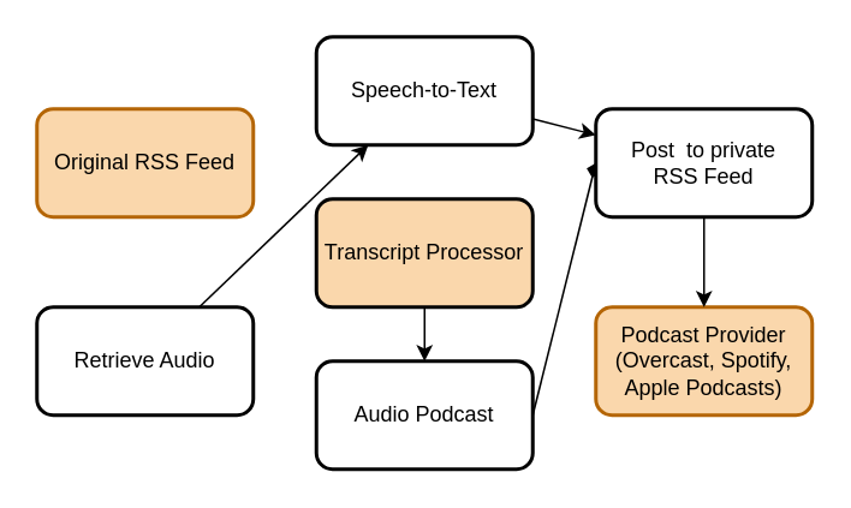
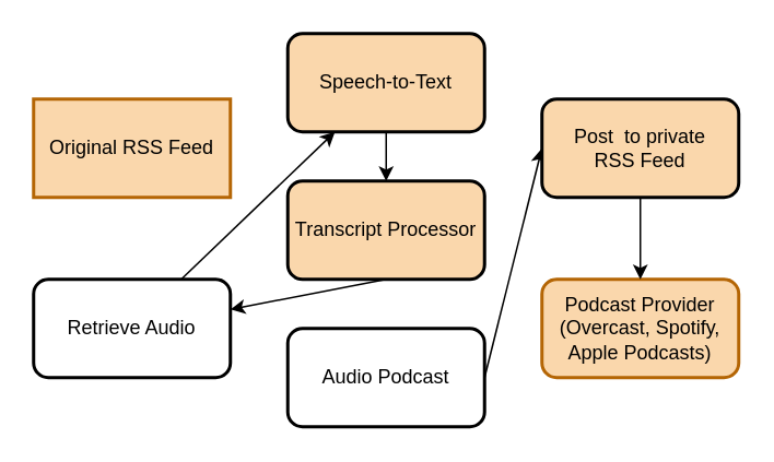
- <mxCell id="7" value="Speech-to-Text" style="whiteSpace=wrap;html=1;rounded=1;fillColor=#FFFFFF;fontColor=#000000;strokeColor=#000000;strokeWidth=2;" parent="1" vertex="1"><mxGeometry x="175" y="20" width="120" height="60" as="geometry" /></mxCell>
+ <mxCell id="7" value="Speech-to-Text" style="whiteSpace=wrap;html=1;rounded=1;fillColor=#fad7ac;fontColor=#000000;strokeColor=#000000;strokeWidth=2;" parent="1" vertex="1"><mxGeometry x="175" y="20" width="120" height="60" as="geometry" /></mxCell>
- <mxCell id="6" value="" style="edgeStyle=none;html=1;rounded=1;fillColor=#a20025;strokeColor=#000000;" parent="1" source="7" target="13" edge="1"><mxGeometry relative="1" as="geometry"><mxPoint x="324.615" y="150" as="targetPoint" /></mxGeometry></mxCell>
+ <mxCell id="6" value="" style="edgeStyle=none;html=1;rounded=1;fillColor=#a20025;strokeColor=#000000;entryX=0.5;entryY=0;entryDx=0;entryDy=0;" parent="1" source="7" target="10" edge="1"><mxGeometry relative="1" as="geometry"><mxPoint x="324.615" y="150" as="targetPoint" /></mxGeometry></mxCell>
- <mxCell id="2" value="&lt;font color=&quot;#000000&quot;&gt;Original RSS Feed&lt;/font&gt;" style="whiteSpace=wrap;html=1;rounded=1;fillColor=#fad7ac;strokeWidth=2;strokeColor=#b46504;" parent="1" vertex="1"><mxGeometry x="20" y="60" width="120" height="60" as="geometry" /></mxCell>
+ <mxCell id="2" value="&lt;font color=&quot;#000000&quot;&gt;Original RSS Feed&lt;/font&gt;" style="whiteSpace=wrap;html=1;fillColor=#fad7ac;strokeWidth=2;strokeColor=#b46504;rounded=0;" parent="1" vertex="1"><mxGeometry x="20" y="60" width="120" height="60" as="geometry" /></mxCell>
- <mxCell id="13" value="&lt;font color=&quot;#000000&quot;&gt;Post&amp;nbsp; to private &lt;br&gt;RSS Feed&lt;/font&gt;" style="whiteSpace=wrap;html=1;rounded=1;fillColor=#FFFFFF;strokeWidth=2;strokeColor=#000000;" vertex="1" parent="1"><mxGeometry x="330" y="60" width="120" height="60" as="geometry" /></mxCell>
+ <mxCell id="13" value="&lt;font color=&quot;#000000&quot;&gt;Post&amp;nbsp; to private &lt;br&gt;RSS Feed&lt;/font&gt;" style="whiteSpace=wrap;html=1;rounded=1;fillColor=#fad7ac;strokeWidth=2;strokeColor=#000000;" vertex="1" parent="1"><mxGeometry x="330" y="60" width="120" height="60" as="geometry" /></mxCell>
- <mxCell id="11" style="edgeStyle=none;html=1;exitX=1;exitY=0.5;exitDx=0;exitDy=0;entryX=0;entryY=0.5;entryDx=0;entryDy=0;strokeColor=#000000;fontColor=#000000;endArrow=diamond;" edge="1" parent="1" source="12" target="13"><mxGeometry relative="1" as="geometry" /></mxCell>
+ <mxCell id="11" style="edgeStyle=none;html=1;exitX=1;exitY=0.5;exitDx=0;exitDy=0;entryX=0;entryY=0.5;entryDx=0;entryDy=0;strokeColor=#000000;fontColor=#000000;" edge="1" parent="1" source="12" target="13"><mxGeometry relative="1" as="geometry" /></mxCell>
- <mxCell id="3" value="" style="edgeStyle=none;html=1;rounded=1;fillColor=#a20025;strokeColor=#000000;exitX=0.5;exitY=1;exitDx=0;exitDy=0;entryX=0.5;entryY=0;entryDx=0;entryDy=0;" parent="1" source="10" target="12" edge="1"><mxGeometry relative="1" as="geometry"><mxPoint x="310" y="220" as="sourcePoint" /></mxGeometry></mxCell>
+ <mxCell id="3" value="" style="edgeStyle=none;html=1;rounded=1;fillColor=#a20025;strokeColor=#000000;exitX=0.5;exitY=1;exitDx=0;exitDy=0;" parent="1" source="10" target="9" edge="1"><mxGeometry relative="1" as="geometry"><mxPoint x="310" y="220" as="sourcePoint" /></mxGeometry></mxCell>
